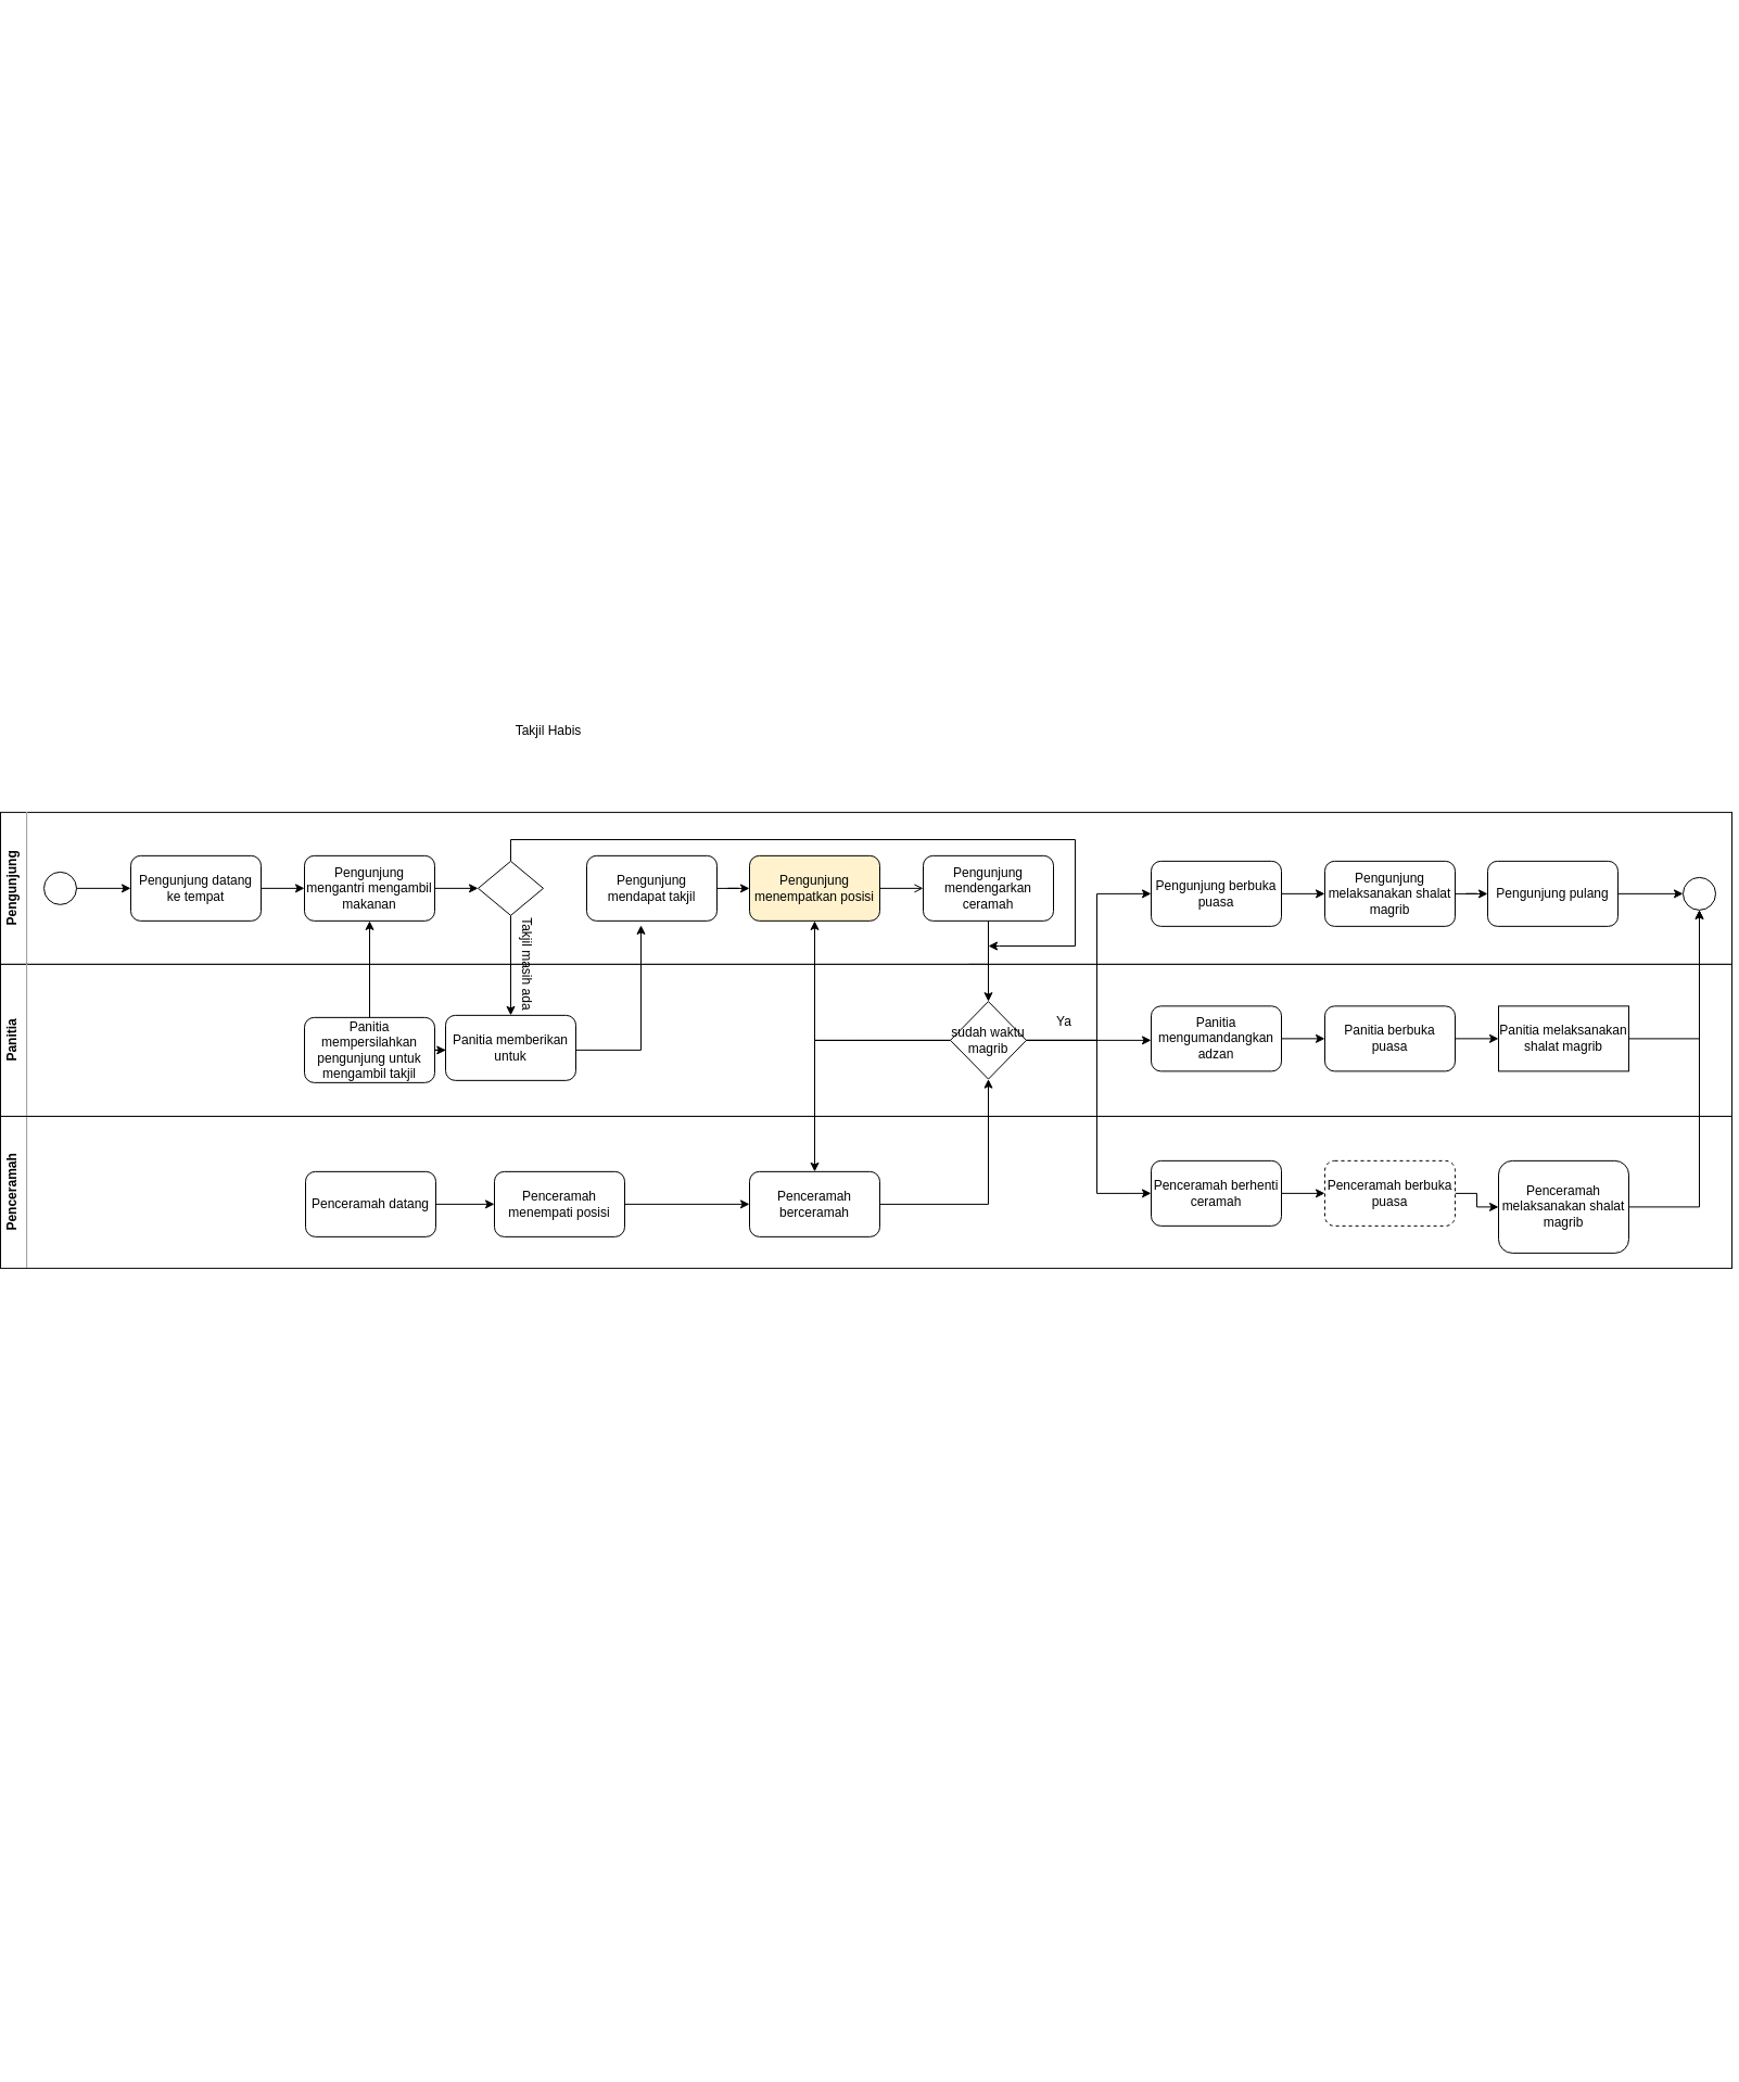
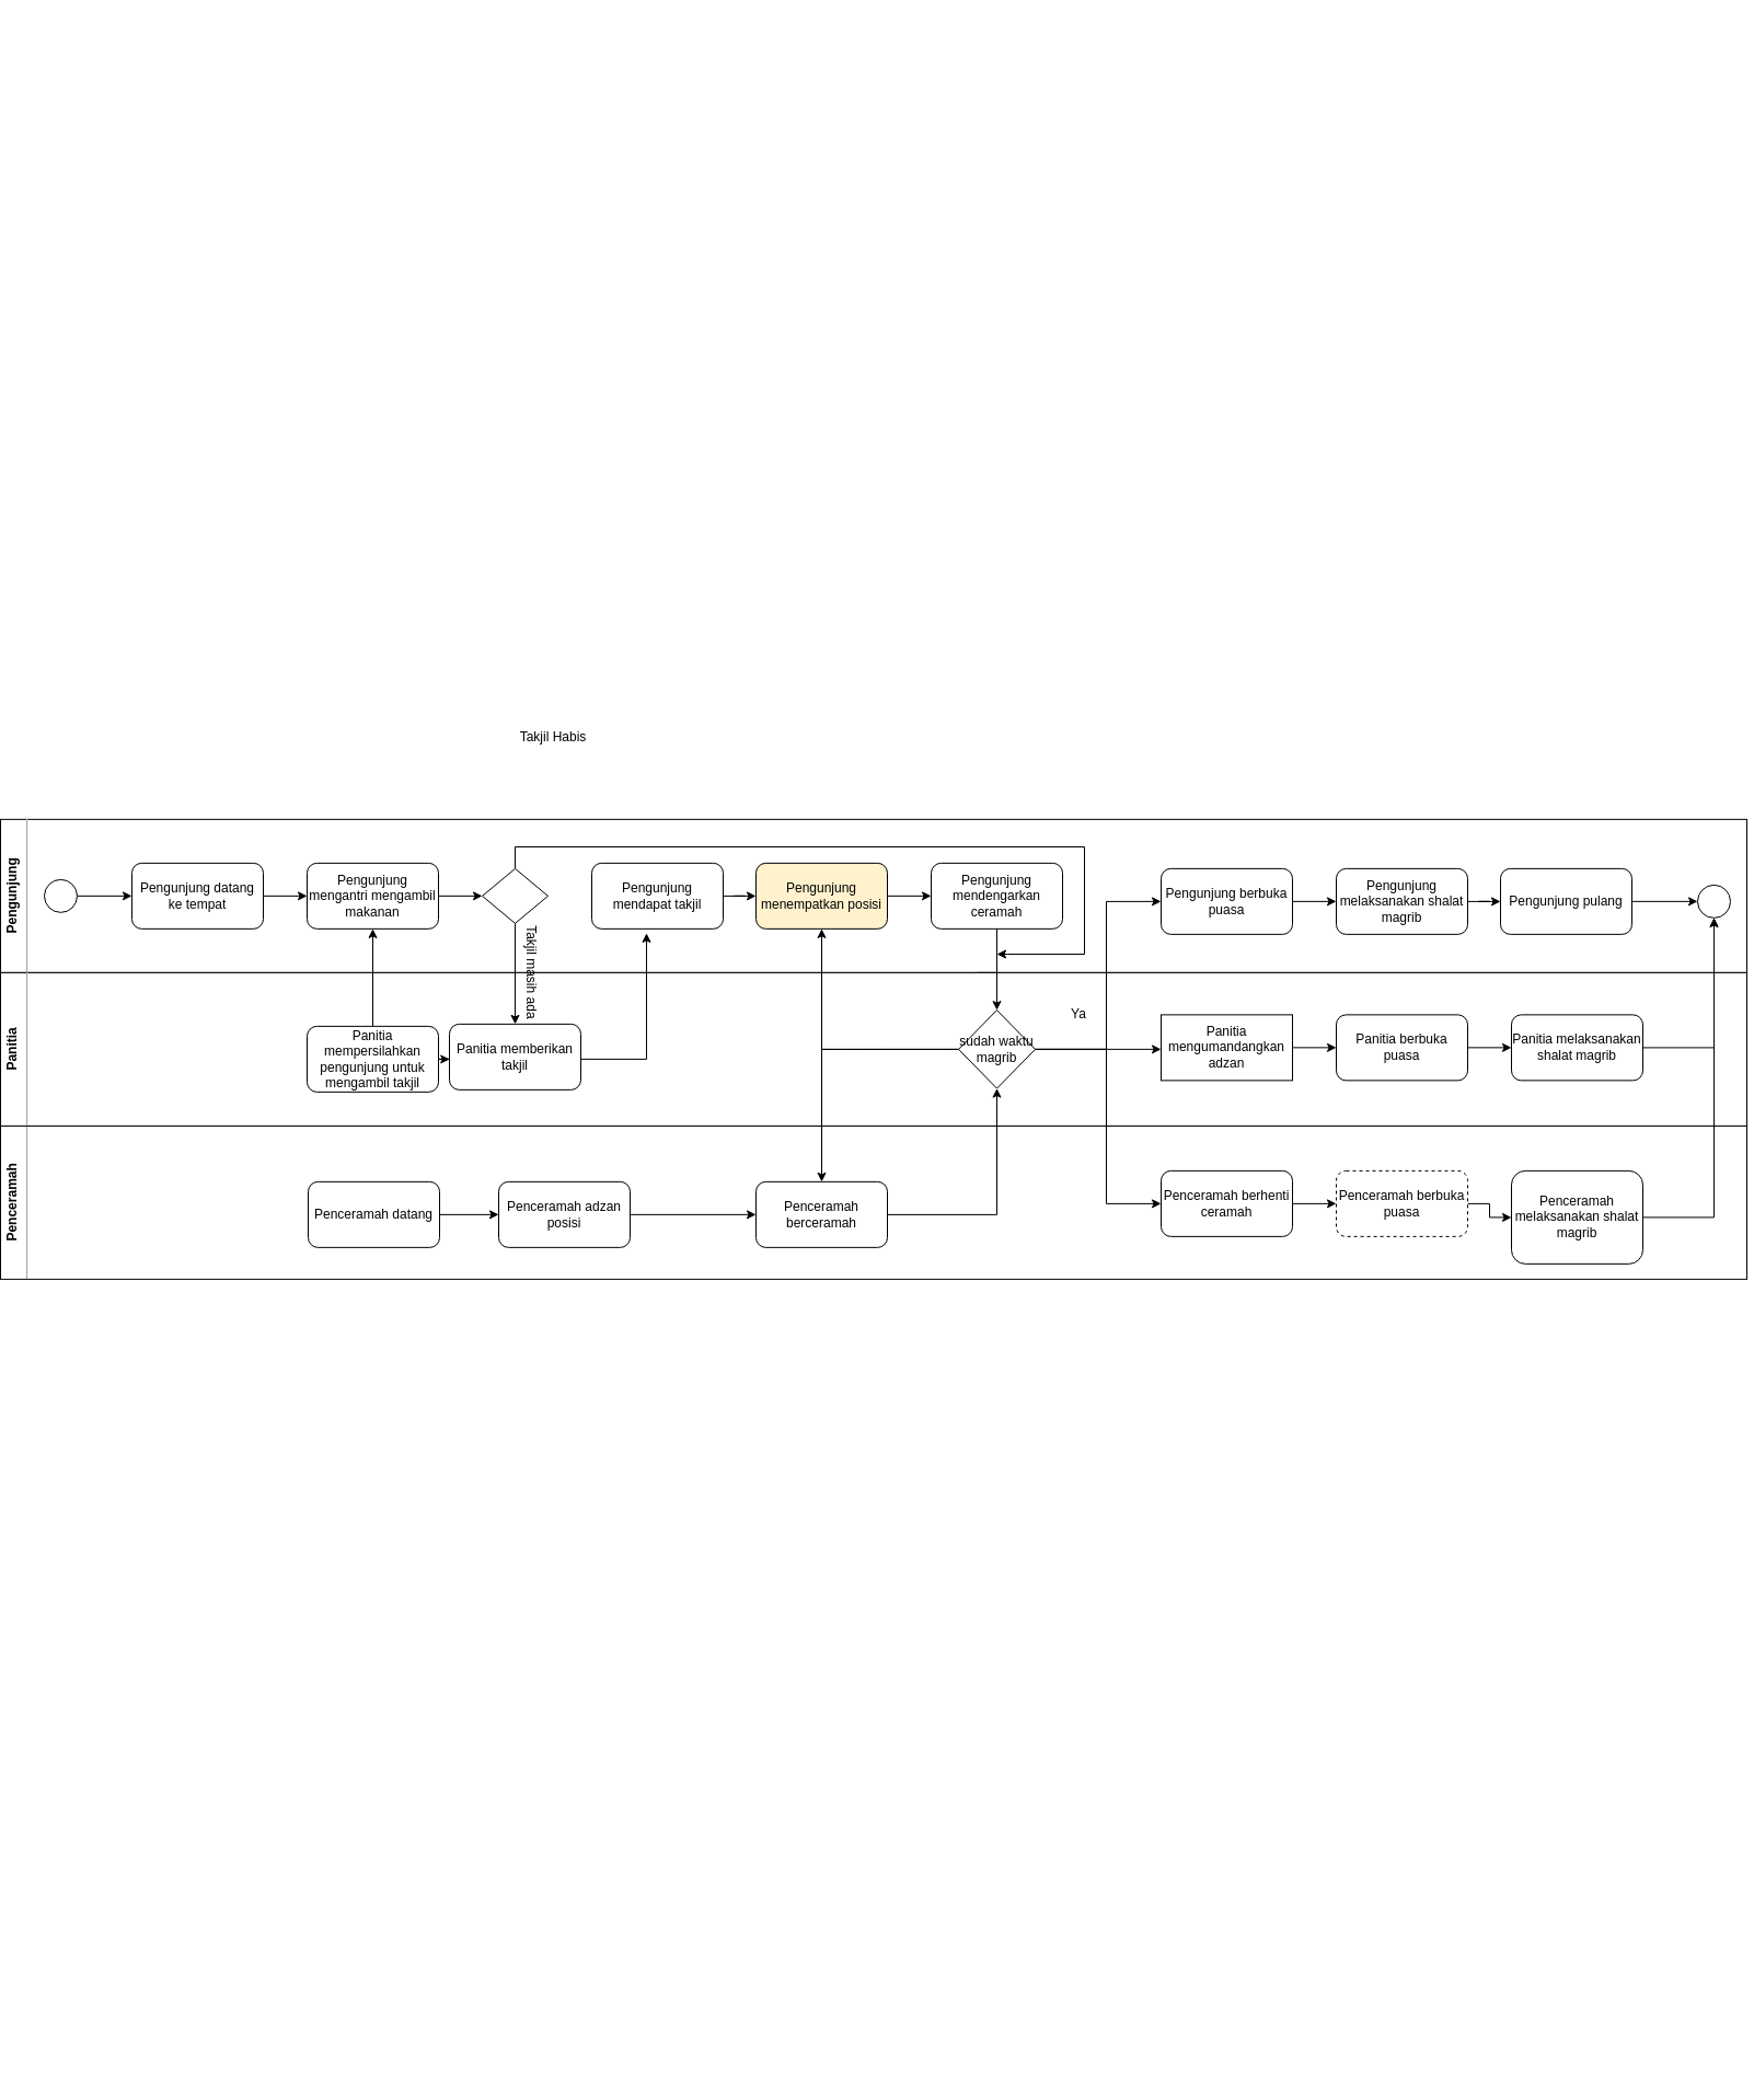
- <mxCell id="23" value="" style="edgeStyle=orthogonalEdgeStyle;rounded=0;orthogonalLoop=1;jettySize=auto;html=1;endArrow=open;" parent="1" source="24" target="29" edge="1"><mxGeometry relative="1" as="geometry" /></mxCell>
+ <mxCell id="23" value="" style="edgeStyle=orthogonalEdgeStyle;rounded=0;orthogonalLoop=1;jettySize=auto;html=1;" parent="1" source="24" target="29" edge="1"><mxGeometry relative="1" as="geometry" /></mxCell>
- <mxCell id="52" value="Ya" style="text;html=1;strokeColor=none;fillColor=none;align=center;verticalAlign=middle;whiteSpace=wrap;rounded=0;" parent="1" vertex="1"><mxGeometry x="930" y="926.37" width="60" height="30" as="geometry" /></mxCell>
+ <mxCell id="52" value="Ya" style="text;html=1;strokeColor=none;fillColor=none;align=center;verticalAlign=middle;whiteSpace=wrap;rounded=0;" parent="1" vertex="1"><mxGeometry x="935" y="911.37" width="60" height="30" as="geometry" /></mxCell>
- <mxCell id="39" value="Panitia mengumandangkan adzan" style="rounded=1;whiteSpace=wrap;html=1;" parent="1" vertex="1"><mxGeometry x="1040" y="926.37" width="120" height="60" as="geometry" /></mxCell>
+ <mxCell id="39" value="Panitia mengumandangkan adzan" style="whiteSpace=wrap;html=1;rounded=0;" parent="1" vertex="1"><mxGeometry x="1040" y="926.37" width="120" height="60" as="geometry" /></mxCell>
- <mxCell id="46" value="Panitia melaksanakan shalat magrib" style="whiteSpace=wrap;html=1;rounded=0;" parent="1" vertex="1"><mxGeometry x="1360" y="926.37" width="120" height="60" as="geometry" /></mxCell>
+ <mxCell id="46" value="Panitia melaksanakan shalat magrib" style="rounded=1;whiteSpace=wrap;html=1;" parent="1" vertex="1"><mxGeometry x="1360" y="926.37" width="120" height="60" as="geometry" /></mxCell>
- <mxCell id="18" value="Panitia memberikan untuk" style="rounded=1;whiteSpace=wrap;html=1;" parent="1" vertex="1"><mxGeometry x="390" y="934.87" width="120" height="60" as="geometry" /></mxCell>
+ <mxCell id="18" value="Panitia memberikan takjil" style="rounded=1;whiteSpace=wrap;html=1;" parent="1" vertex="1"><mxGeometry x="390" y="934.87" width="120" height="60" as="geometry" /></mxCell>
- <mxCell id="26" value="Penceramah menempati posisi" style="rounded=1;whiteSpace=wrap;html=1;" parent="1" vertex="1"><mxGeometry x="435" y="1078.87" width="120" height="60" as="geometry" /></mxCell>
+ <mxCell id="26" value="Penceramah adzan posisi" style="rounded=1;whiteSpace=wrap;html=1;" parent="1" vertex="1"><mxGeometry x="435" y="1078.87" width="120" height="60" as="geometry" /></mxCell>
